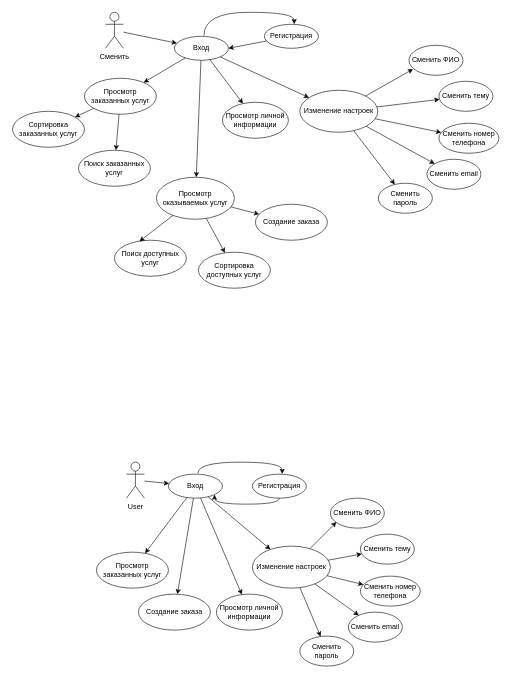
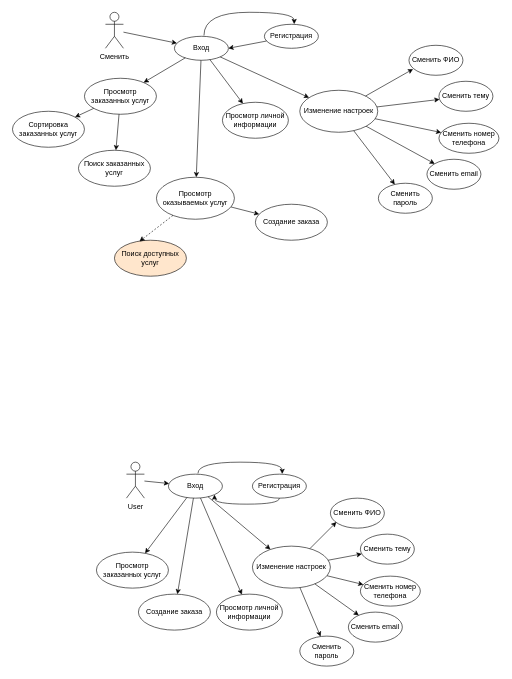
- <mxCell id="52" value="" style="endArrow=classic;html=1;entryX=0.348;entryY=0.032;entryDx=0;entryDy=0;entryPerimeter=0;" edge="1" parent="1" source="47" target="51"><mxGeometry width="50" height="50" relative="1" as="geometry"><mxPoint x="350" y="300" as="sourcePoint" /><mxPoint x="400" y="250" as="targetPoint" /></mxGeometry></mxCell>
+ <mxCell id="52" value="" style="endArrow=classic;html=1;entryX=0.348;entryY=0.032;entryDx=0;entryDy=0;entryPerimeter=0;dashed=1;" edge="1" parent="1" source="47" target="51"><mxGeometry width="50" height="50" relative="1" as="geometry"><mxPoint x="350" y="300" as="sourcePoint" /><mxPoint x="400" y="250" as="targetPoint" /></mxGeometry></mxCell>
- <mxCell id="50" value="" style="endArrow=classic;html=1;" edge="1" parent="1" source="47" target="49"><mxGeometry width="50" height="50" relative="1" as="geometry"><mxPoint x="301" y="220" as="sourcePoint" /><mxPoint x="400" y="250" as="targetPoint" /></mxGeometry></mxCell>
- <mxCell id="51" value="Поиск доступных  услуг" style="ellipse;whiteSpace=wrap;html=1;" vertex="1" parent="1"><mxGeometry x="190" y="400" width="120" height="60" as="geometry" /></mxCell>
+ <mxCell id="51" value="Поиск доступных  услуг" style="ellipse;whiteSpace=wrap;html=1;fillColor=#ffe6cc;" vertex="1" parent="1"><mxGeometry x="190" y="400" width="120" height="60" as="geometry" /></mxCell>
- <mxCell id="49" value="Сортировка доступных услуг" style="ellipse;whiteSpace=wrap;html=1;" vertex="1" parent="1"><mxGeometry x="330" y="420" width="120" height="60" as="geometry" /></mxCell>
